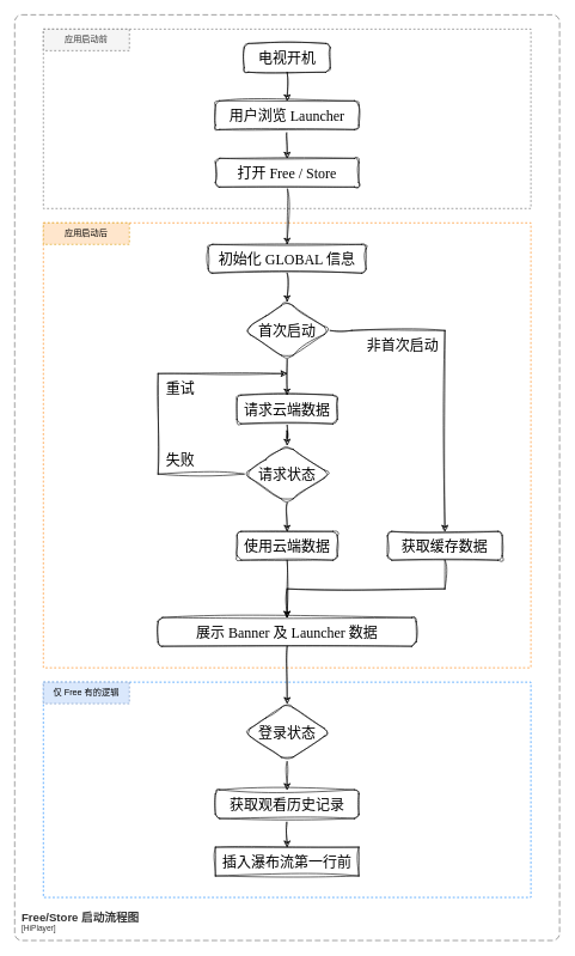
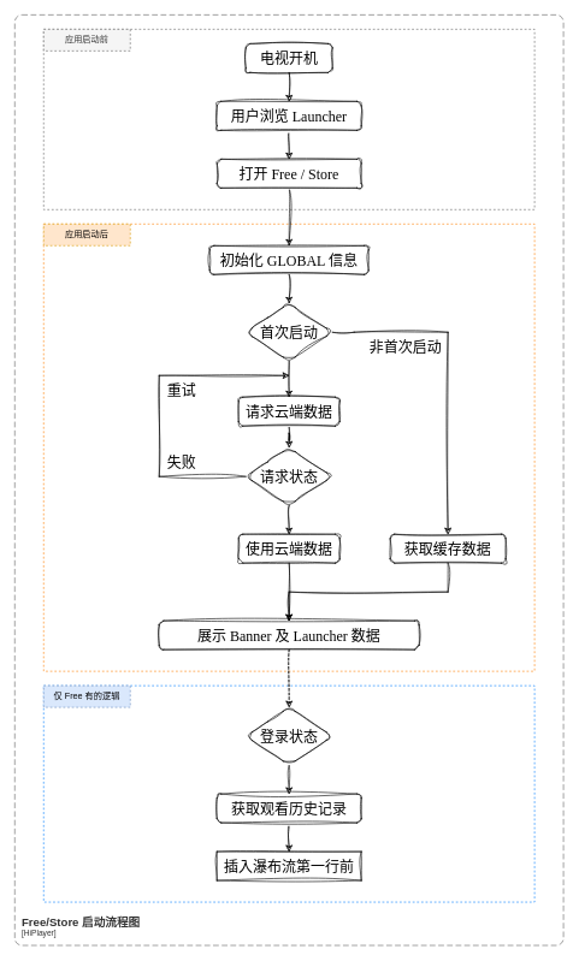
- <mxCell id="12" value="" style="edgeStyle=orthogonalEdgeStyle;rounded=0;sketch=1;hachureGap=4;jiggle=2;curveFitting=1;orthogonalLoop=1;jettySize=auto;html=1;fontFamily=Architects Daughter;fontSource=https%3A%2F%2Ffonts.googleapis.com%2Fcss%3Ffamily%3DArchitects%2BDaughter;fontSize=16;" parent="1" source="13" target="34" edge="1"><mxGeometry relative="1" as="geometry" /></mxCell>
+ <mxCell id="12" value="" style="edgeStyle=orthogonalEdgeStyle;rounded=0;sketch=1;hachureGap=4;jiggle=2;curveFitting=1;orthogonalLoop=1;jettySize=auto;html=1;fontFamily=Architects Daughter;fontSource=https%3A%2F%2Ffonts.googleapis.com%2Fcss%3Ffamily%3DArchitects%2BDaughter;fontSize=16;dashed=1;" parent="1" source="13" target="34" edge="1"><mxGeometry relative="1" as="geometry" /></mxCell>
